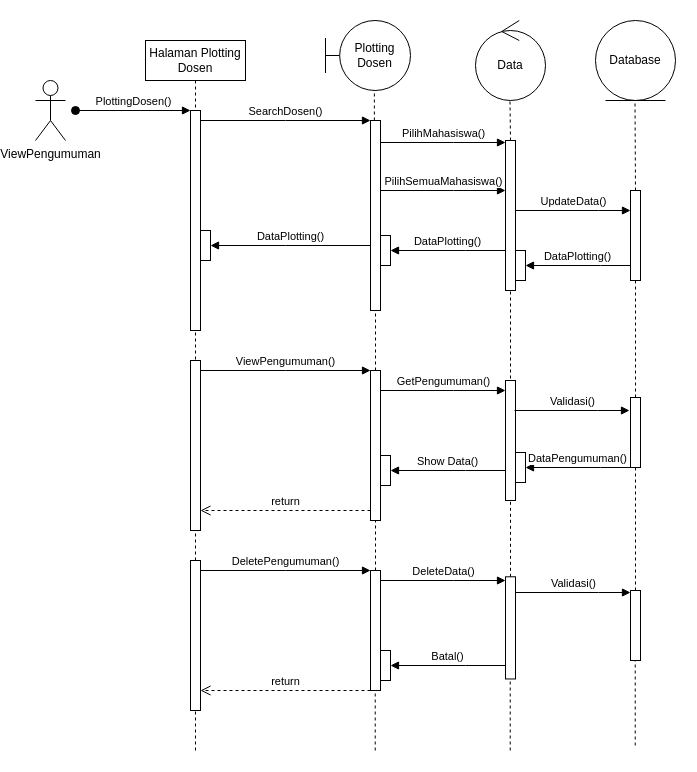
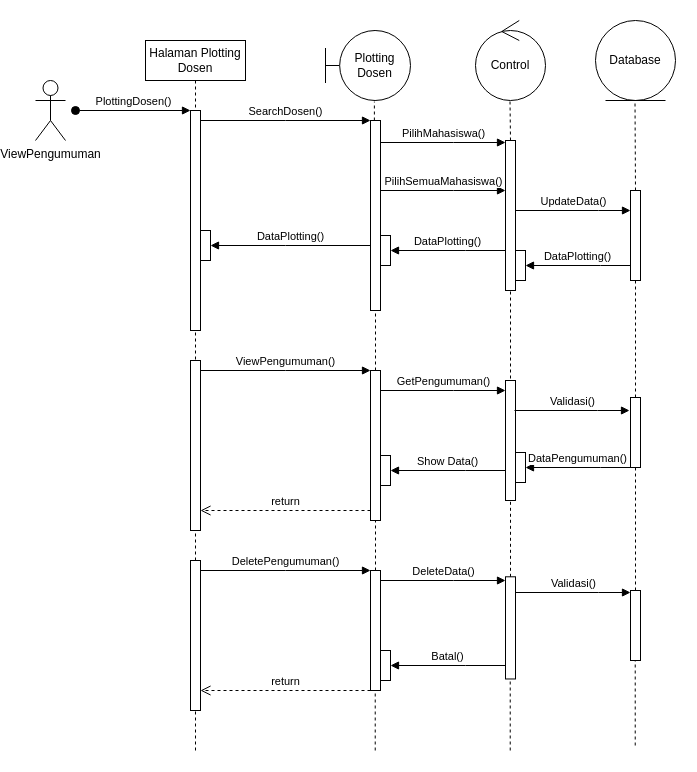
- <mxCell id="42" value="Plotting Dosen" style="shape=umlBoundary;whiteSpace=wrap;html=1;" parent="1" vertex="1"><mxGeometry x="310" y="20" width="85" height="70" as="geometry" /></mxCell>
+ <mxCell id="42" value="Plotting Dosen" style="shape=umlBoundary;whiteSpace=wrap;html=1;" parent="1" vertex="1"><mxGeometry x="310" y="30" width="85" height="70" as="geometry" /></mxCell>
- <mxCell id="9" value="Data" style="ellipse;shape=umlControl;whiteSpace=wrap;html=1;" parent="8" vertex="1"><mxGeometry width="70" height="80" as="geometry" /></mxCell>
+ <mxCell id="9" value="Control" style="ellipse;shape=umlControl;whiteSpace=wrap;html=1;" parent="8" vertex="1"><mxGeometry width="70" height="80" as="geometry" /></mxCell>
